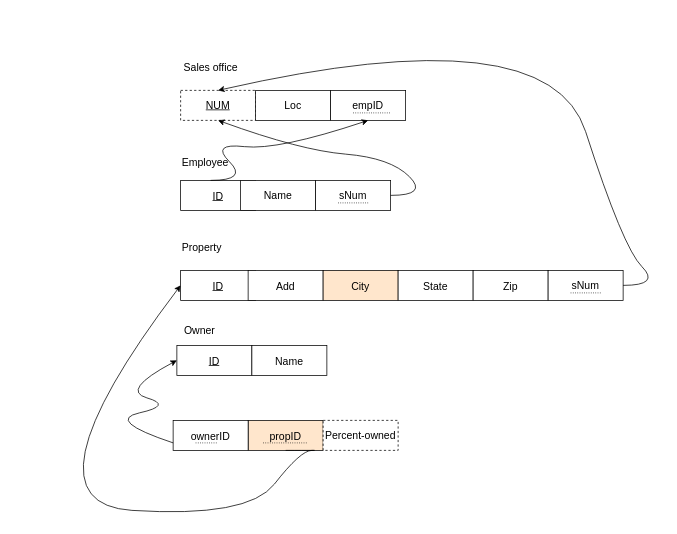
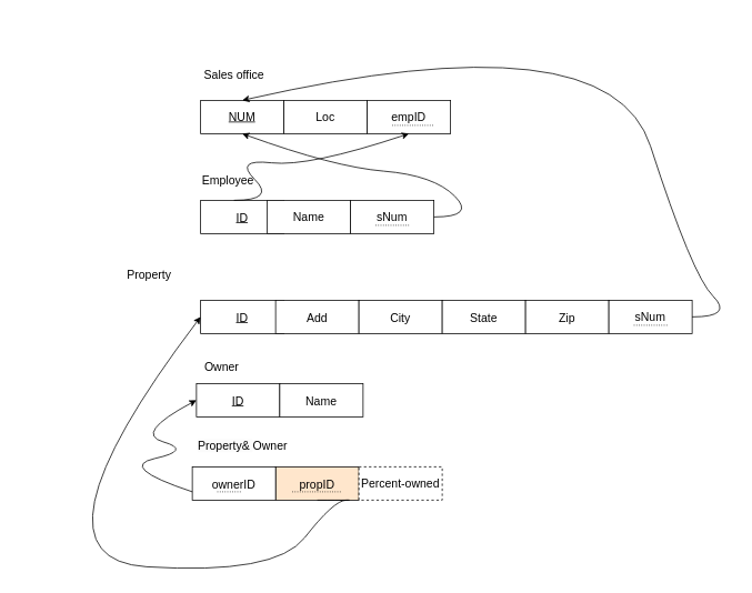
- <mxCell id="3" value="&lt;u style=&quot;border-color: var(--border-color); background-color: initial;&quot;&gt;&lt;font style=&quot;font-size: 14px;&quot;&gt;NUM&lt;/font&gt;&lt;/u&gt;" style="whiteSpace=wrap;html=1;align=center;dashed=1;" vertex="1" parent="1"><mxGeometry x="240" y="120" width="100" height="40" as="geometry" /></mxCell>
+ <mxCell id="3" value="&lt;u style=&quot;border-color: var(--border-color); background-color: initial;&quot;&gt;&lt;font style=&quot;font-size: 14px;&quot;&gt;NUM&lt;/font&gt;&lt;/u&gt;" style="whiteSpace=wrap;html=1;align=center;" vertex="1" parent="1"><mxGeometry x="240" y="120" width="100" height="40" as="geometry" /></mxCell>
- <mxCell id="9" value="&lt;p style=&quot;text-align:center&quot; dir=&quot;RTL&quot; align=&quot;center&quot; class=&quot;MsoNormal&quot;&gt;Property&lt;/p&gt;" style="text;whiteSpace=wrap;html=1;fontSize=14;" vertex="1" parent="1"><mxGeometry x="240" y="300" width="90" height="50" as="geometry" /></mxCell>
+ <mxCell id="9" value="&lt;p style=&quot;text-align:center&quot; dir=&quot;RTL&quot; align=&quot;center&quot; class=&quot;MsoNormal&quot;&gt;Property&lt;/p&gt;" style="text;whiteSpace=wrap;html=1;fontSize=14;" vertex="1" parent="1"><mxGeometry x="150" y="300" width="90" height="50" as="geometry" /></mxCell>
- <mxCell id="15" value="&lt;p style=&quot;direction: ltr; unicode-bidi: embed;&quot; align=&quot;center&quot; class=&quot;MsoNormal&quot;&gt;&lt;font style=&quot;font-size: 14px;&quot;&gt;City&lt;/font&gt;&lt;/p&gt;" style="whiteSpace=wrap;html=1;align=center;fontSize=18;fillColor=#ffe6cc;" vertex="1" parent="1"><mxGeometry x="430" y="360" width="100" height="40" as="geometry" /></mxCell>
+ <mxCell id="15" value="&lt;p style=&quot;direction: ltr; unicode-bidi: embed;&quot; align=&quot;center&quot; class=&quot;MsoNormal&quot;&gt;&lt;font style=&quot;font-size: 14px;&quot;&gt;City&lt;/font&gt;&lt;/p&gt;" style="whiteSpace=wrap;html=1;align=center;fontSize=18;" vertex="1" parent="1"><mxGeometry x="430" y="360" width="100" height="40" as="geometry" /></mxCell>
+ <mxCell id="29" value="&lt;span style=&quot;color: rgb(0, 0, 0); font-family: Helvetica; font-size: 14px; font-style: normal; font-variant-ligatures: normal; font-variant-caps: normal; font-weight: 400; letter-spacing: normal; orphans: 2; text-align: center; text-indent: 0px; text-transform: none; widows: 2; word-spacing: 0px; -webkit-text-stroke-width: 0px; background-color: rgb(251, 251, 251); text-decoration-thickness: initial; text-decoration-style: initial; text-decoration-color: initial; float: none; display: inline !important;&quot;&gt;Property&amp;amp;&amp;nbsp;&lt;/span&gt;Owner" style="text;whiteSpace=wrap;html=1;fontSize=14;" vertex="1" parent="1"><mxGeometry x="235" y="520" width="90" height="40" as="geometry" /></mxCell>
